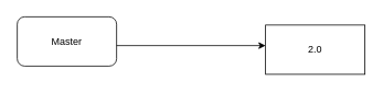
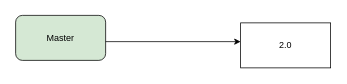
- <mxCell id="2" value="Master" style="rounded=1;whiteSpace=wrap;html=1;" vertex="1" parent="1"><mxGeometry x="20" y="20" width="120" height="60" as="geometry" /></mxCell>
+ <mxCell id="2" value="Master" style="rounded=1;whiteSpace=wrap;html=1;fillColor=#d5e8d4;" vertex="1" parent="1"><mxGeometry x="20" y="20" width="120" height="60" as="geometry" /></mxCell>
